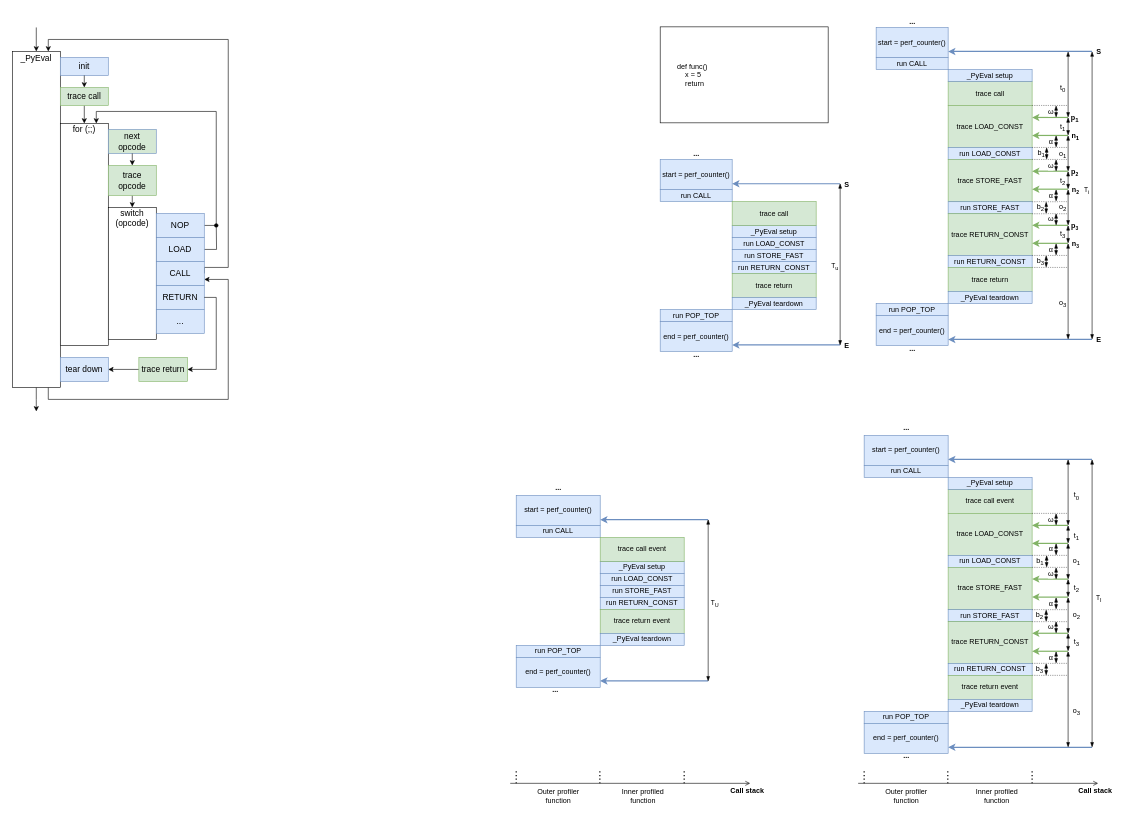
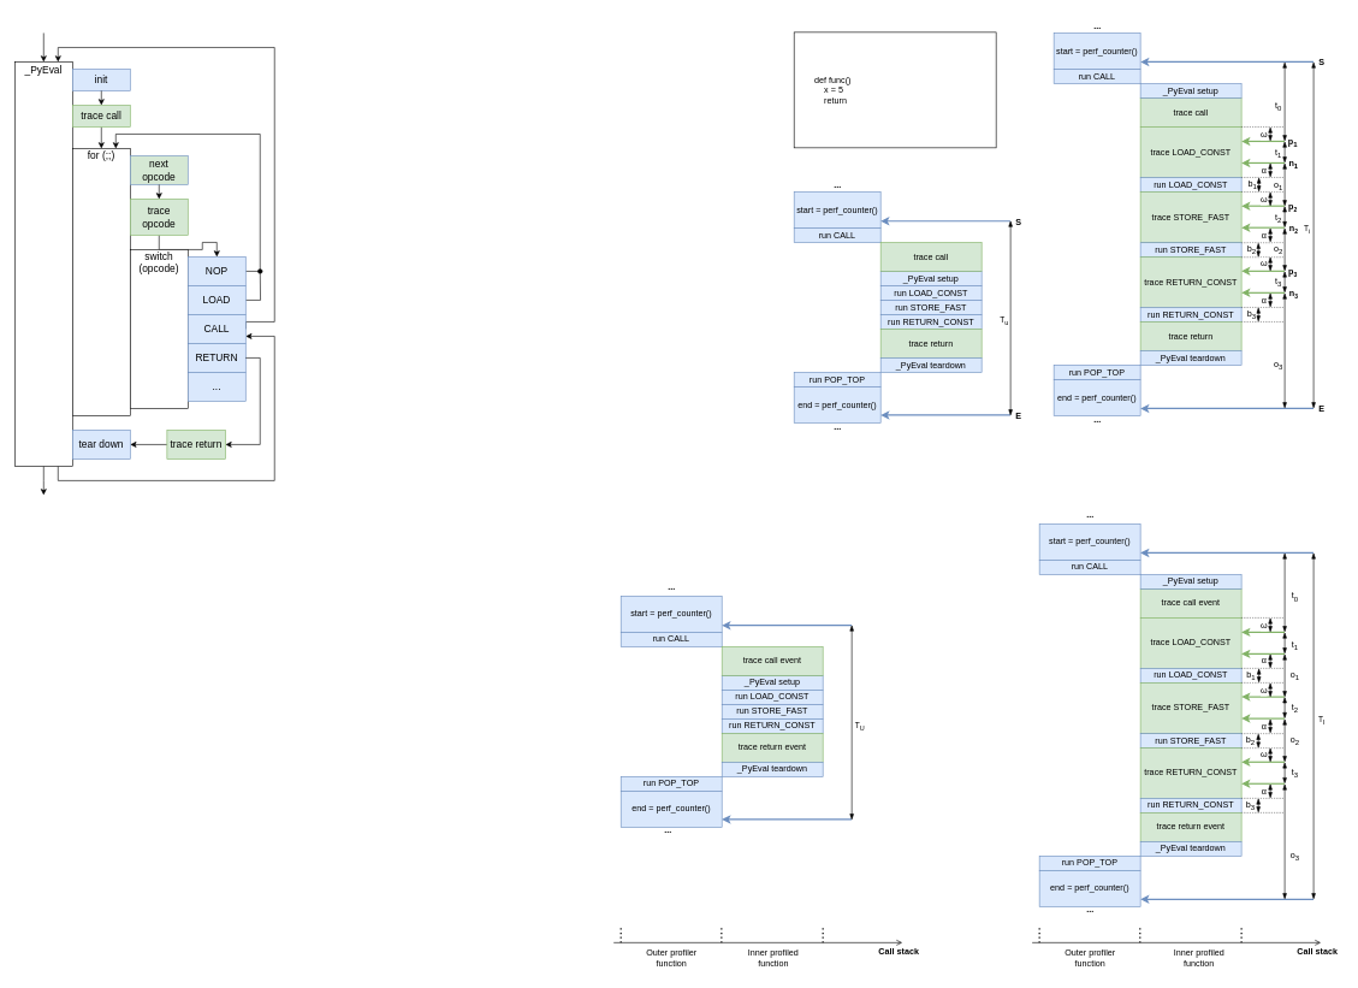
- <mxCell id="9" style="edgeStyle=orthogonalEdgeStyle;rounded=0;orthogonalLoop=1;jettySize=auto;html=1;exitX=0.5;exitY=1;exitDx=0;exitDy=0;entryX=0.5;entryY=0;entryDx=0;entryDy=0;fontSize=14;" parent="1" source="23" target="11" edge="1"><mxGeometry relative="1" as="geometry" /></mxCell>
+ <mxCell id="9" style="edgeStyle=orthogonalEdgeStyle;rounded=0;orthogonalLoop=1;jettySize=auto;html=1;exitX=0.5;exitY=1;exitDx=0;exitDy=0;fontSize=14;" parent="1" source="23" target="13" edge="1"><mxGeometry relative="1" as="geometry" /></mxCell>
